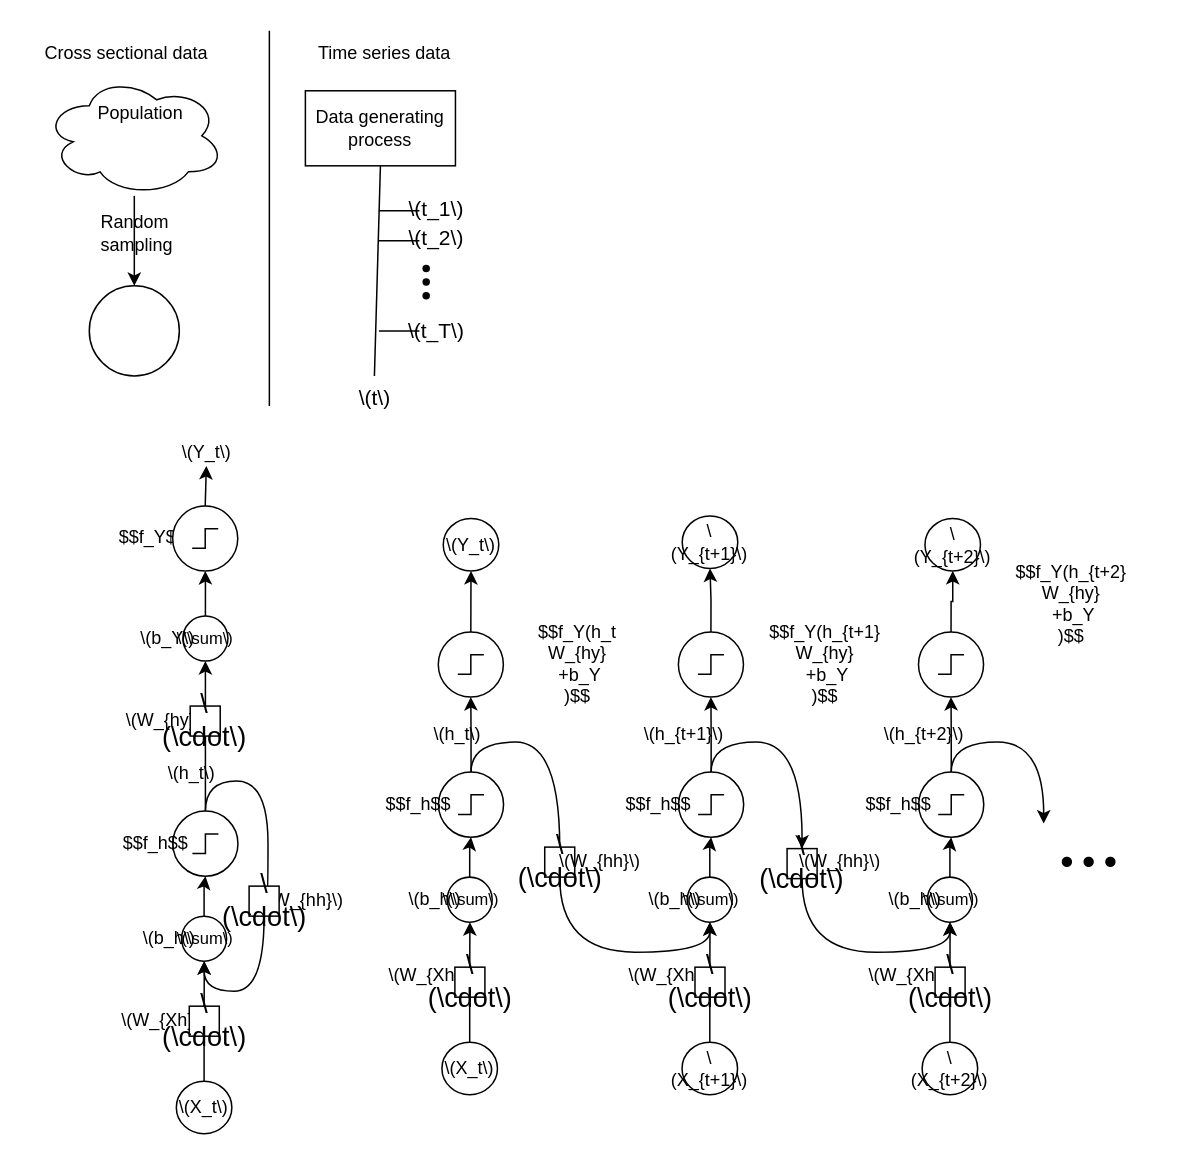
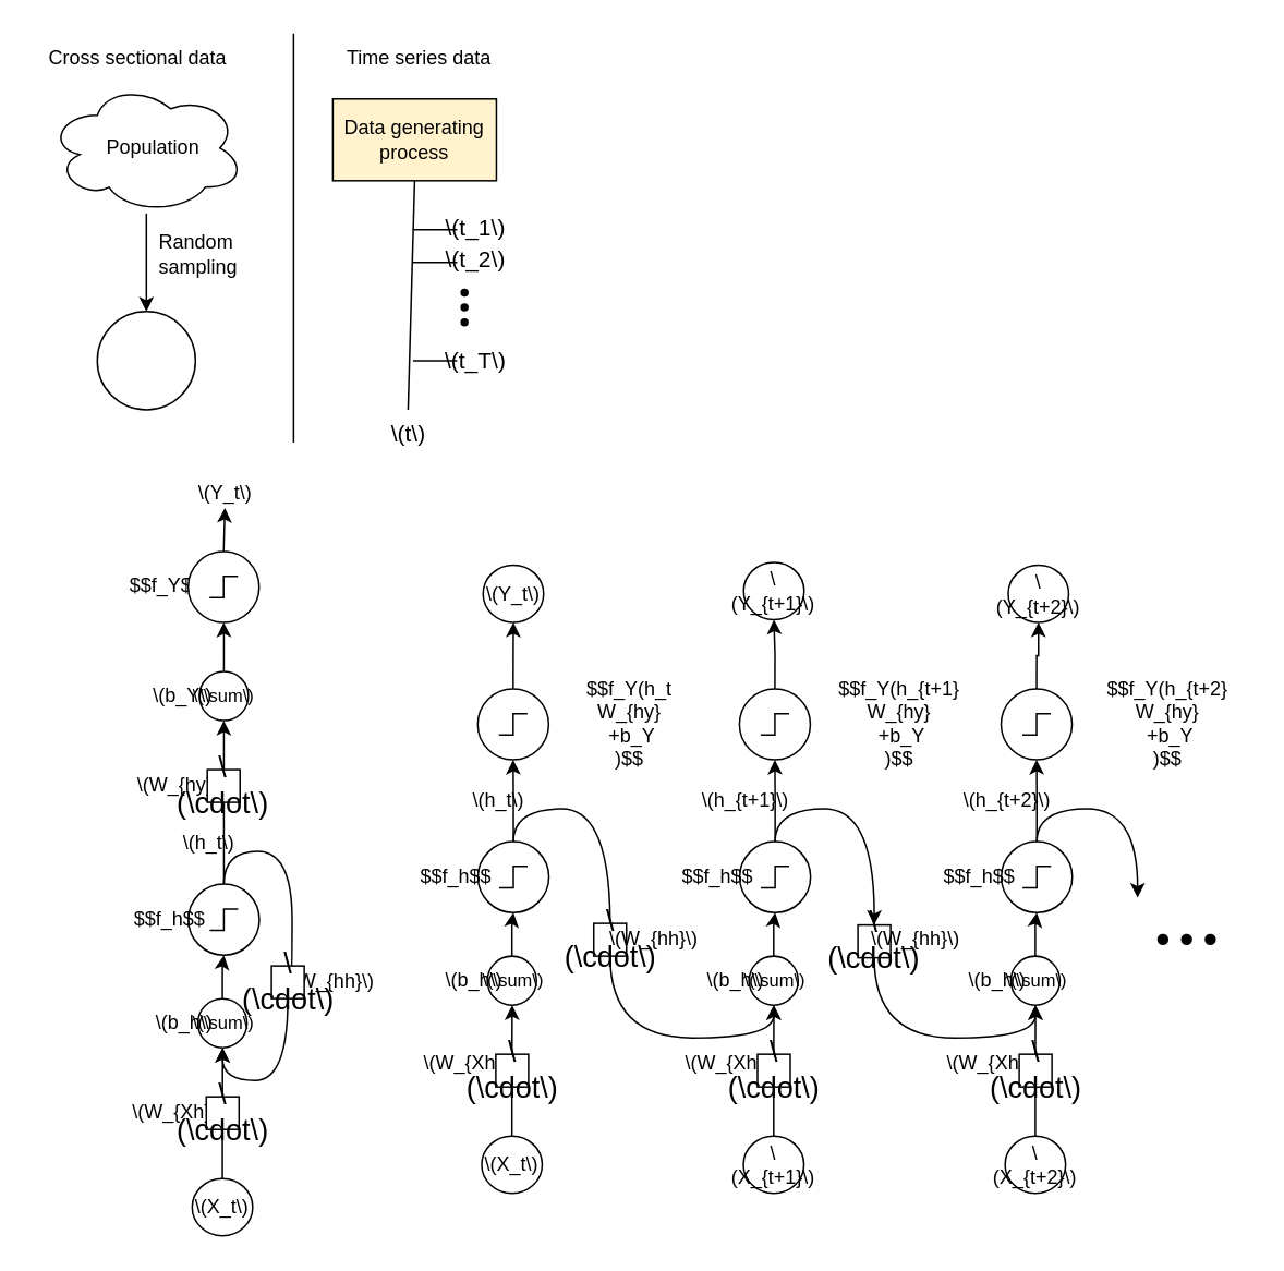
- <mxCell id="25" value="Population" style="text;html=1;strokeColor=none;fillColor=none;align=left;verticalAlign=middle;whiteSpace=wrap;rounded=0;" parent="1" vertex="1"><mxGeometry x="63" y="60" width="60" height="30" as="geometry" /></mxCell>
+ <mxCell id="25" value="Population" style="text;html=1;strokeColor=none;fillColor=none;align=left;verticalAlign=middle;whiteSpace=wrap;rounded=0;" parent="1" vertex="1"><mxGeometry x="63" y="75" width="60" height="30" as="geometry" /></mxCell>
- <mxCell id="30" value="Data generating process" style="rounded=0;whiteSpace=wrap;html=1;" parent="1" vertex="1"><mxGeometry x="203" y="60" width="100" height="50" as="geometry" /></mxCell>
+ <mxCell id="30" value="Data generating process" style="rounded=0;whiteSpace=wrap;html=1;fillColor=#fff2cc;" parent="1" vertex="1"><mxGeometry x="203" y="60" width="100" height="50" as="geometry" /></mxCell>
- <mxCell id="27" value="Random sampling" style="text;html=1;strokeColor=none;fillColor=none;align=left;verticalAlign=middle;whiteSpace=wrap;rounded=0;" parent="1" vertex="1"><mxGeometry x="65" y="140" width="60" height="30" as="geometry" /></mxCell>
+ <mxCell id="27" value="Random sampling" style="text;html=1;strokeColor=none;fillColor=none;align=left;verticalAlign=middle;whiteSpace=wrap;rounded=0;" parent="1" vertex="1"><mxGeometry x="95" y="140" width="60" height="30" as="geometry" /></mxCell>
- <mxCell id="101" value="$$f_Y(h_{t+2}&lt;br&gt;W_{hy}&lt;br&gt;&amp;nbsp;+b_Y&lt;br&gt;)$$" style="text;html=1;align=center;verticalAlign=middle;resizable=0;points=[];autosize=1;strokeColor=none;fillColor=none;" vertex="1" parent="1"><mxGeometry x="662.5" y="367.32" width="100" height="70" as="geometry" /></mxCell>
+ <mxCell id="101" value="$$f_Y(h_{t+2}&lt;br&gt;W_{hy}&lt;br&gt;&amp;nbsp;+b_Y&lt;br&gt;)$$" style="text;html=1;align=center;verticalAlign=middle;resizable=0;points=[];autosize=1;strokeColor=none;fillColor=none;" vertex="1" parent="1"><mxGeometry x="662.5" y="407.32" width="100" height="70" as="geometry" /></mxCell>
